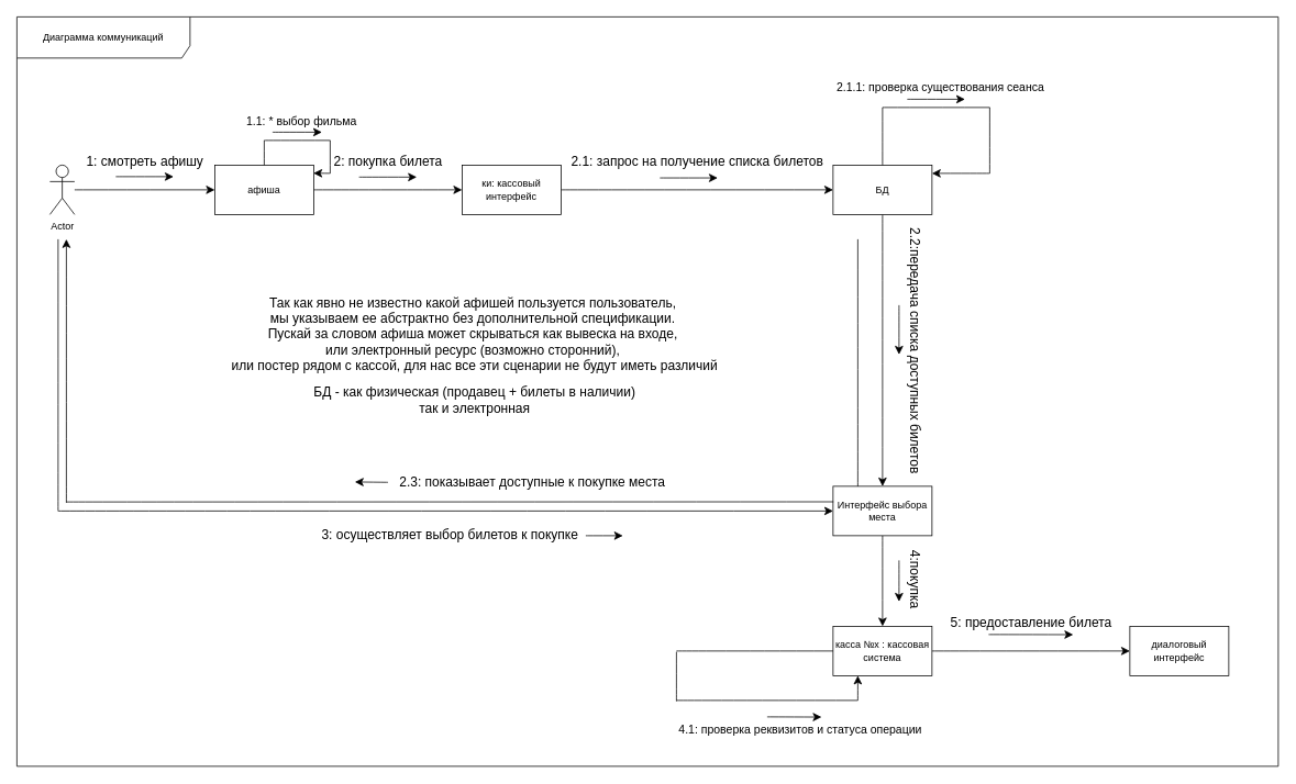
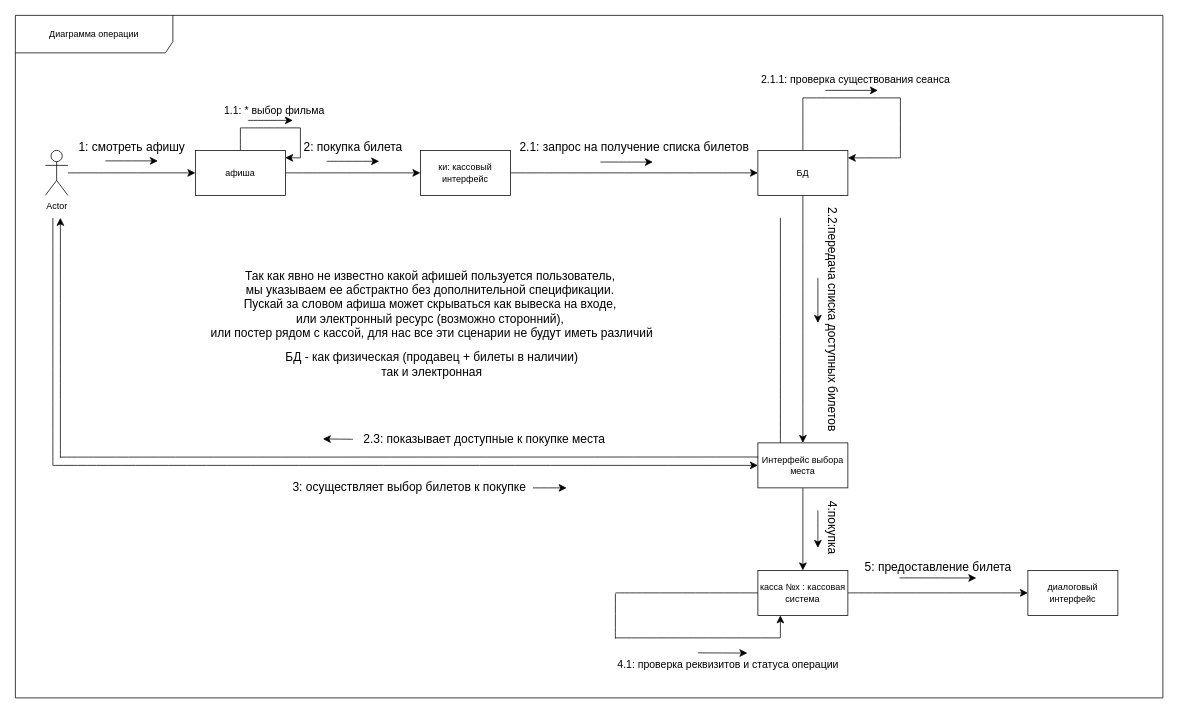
- <mxCell id="56" value="Диаграмма коммуникаций" style="shape=umlFrame;whiteSpace=wrap;html=1;pointerEvents=0;width=210;height=50;" vertex="1" parent="1"><mxGeometry x="20" y="20" width="1530" height="910" as="geometry" /></mxCell>
+ <mxCell id="56" value="Диаграмма операции" style="shape=umlFrame;whiteSpace=wrap;html=1;pointerEvents=0;width=210;height=50;" vertex="1" parent="1"><mxGeometry x="20" y="20" width="1530" height="910" as="geometry" /></mxCell>
